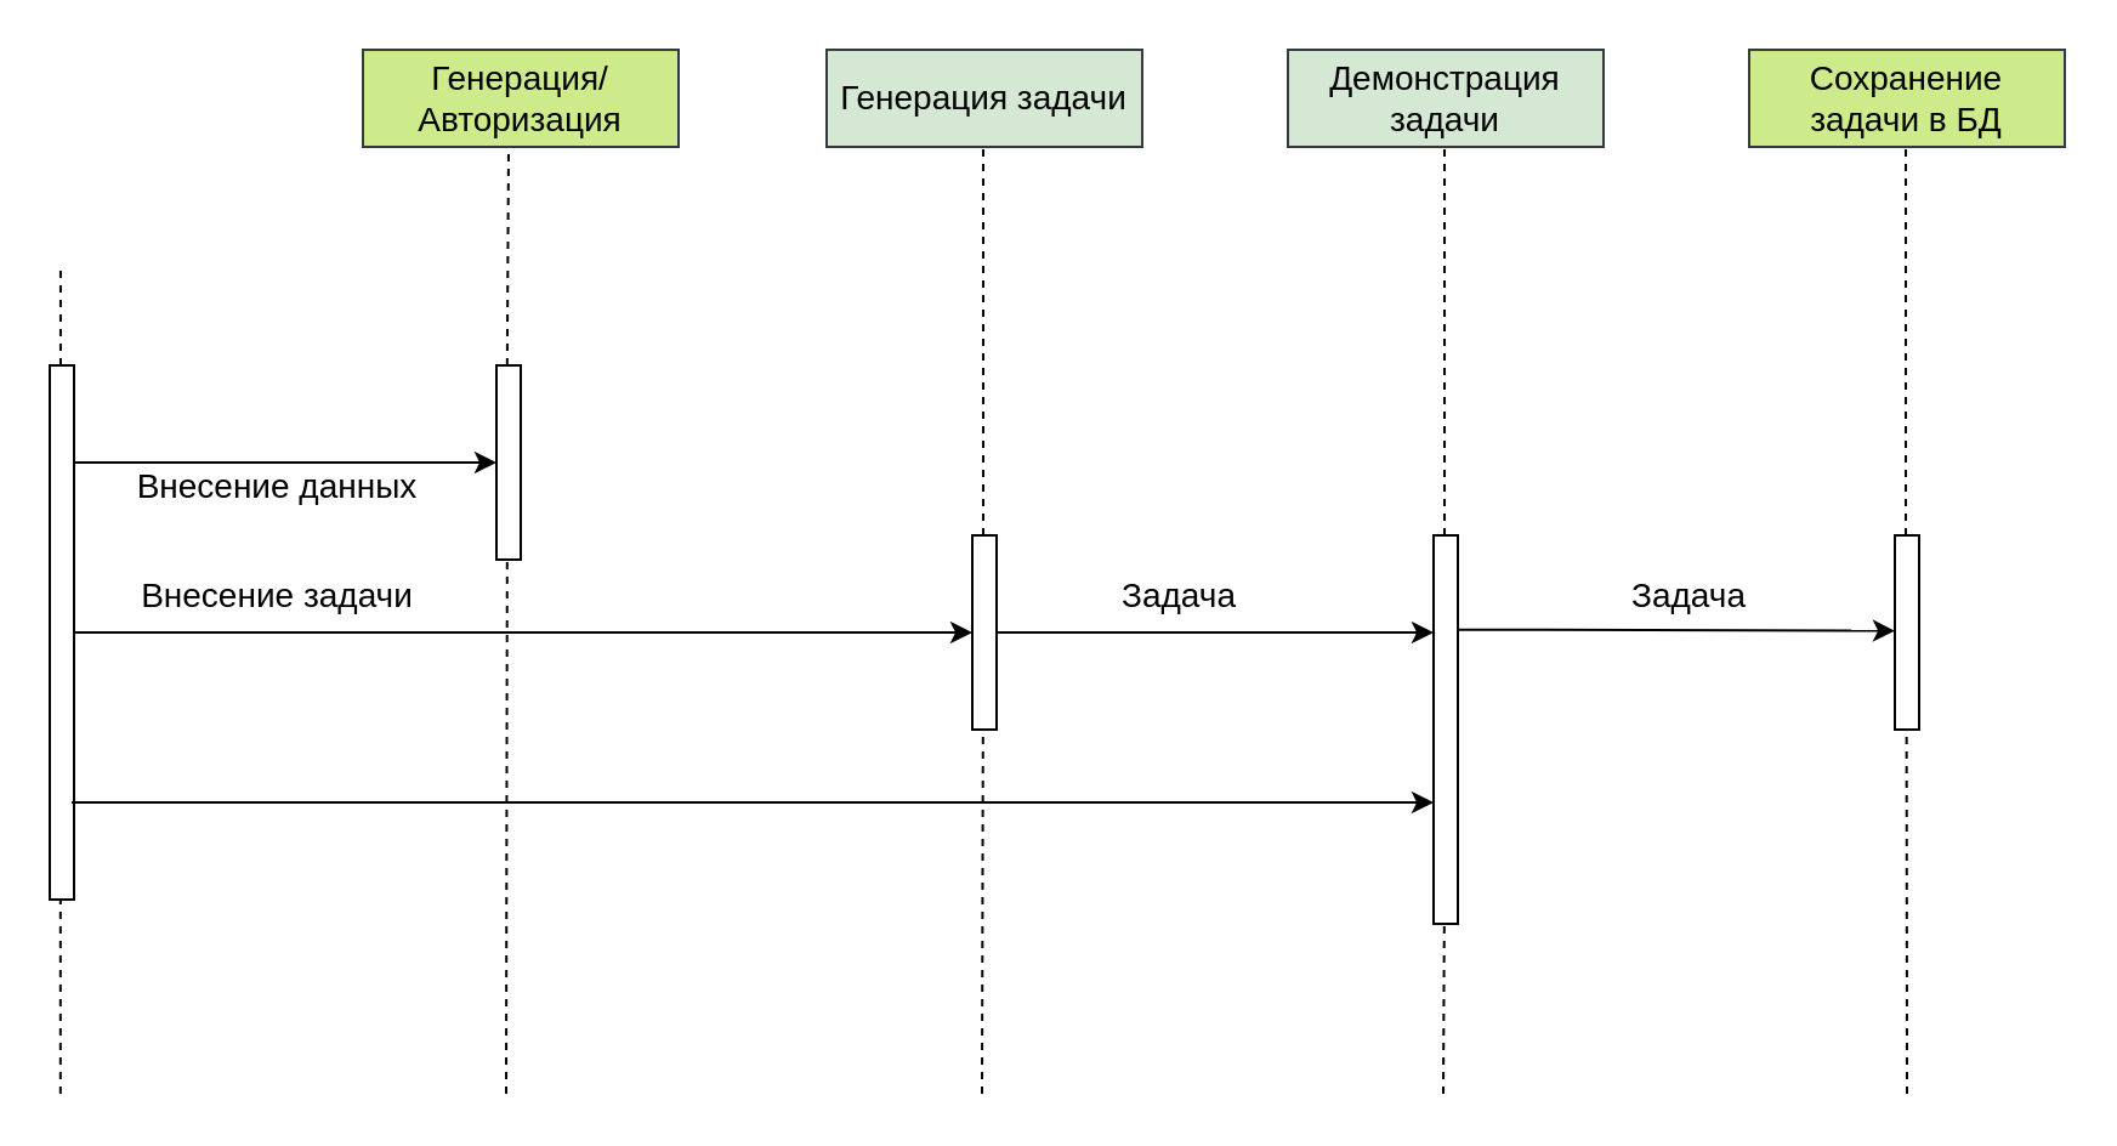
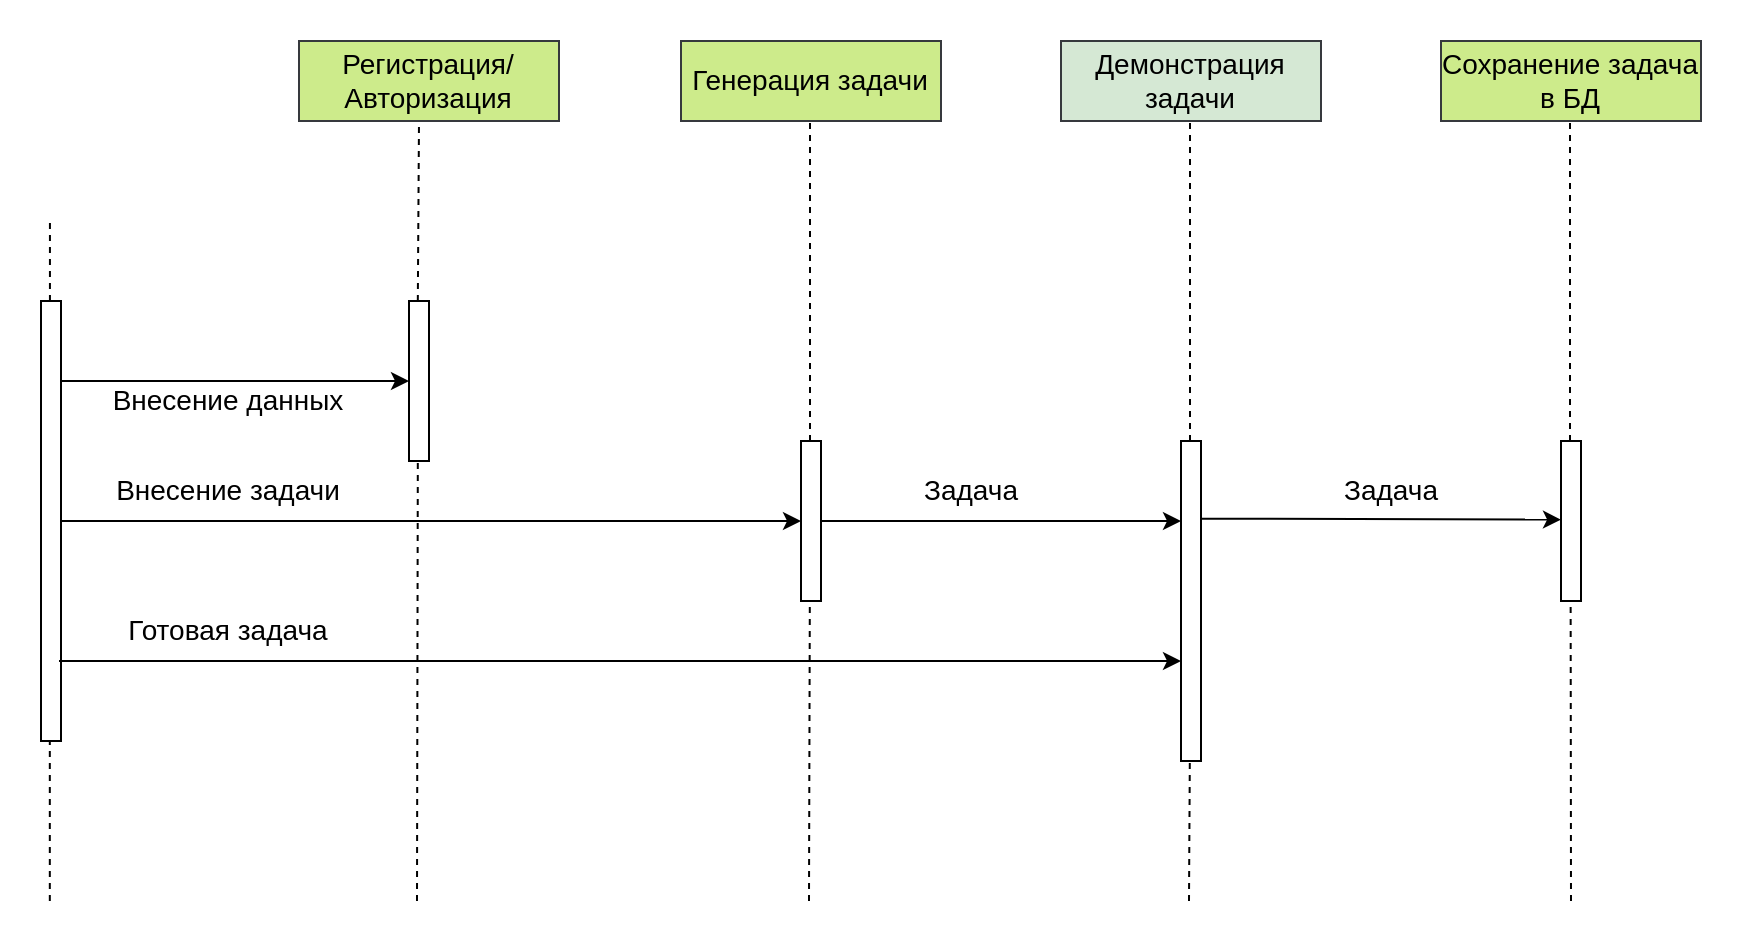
- <mxCell id="26" value="&lt;font style=&quot;font-size: 14px;&quot;&gt;Генерация/Авторизация&lt;/font&gt;" style="text;html=1;align=center;verticalAlign=middle;whiteSpace=wrap;rounded=0;" vertex="1" parent="1"><mxGeometry x="184" y="25" width="60" height="30" as="geometry" /></mxCell>
+ <mxCell id="26" value="&lt;font style=&quot;font-size: 14px;&quot;&gt;Регистрация/Авторизация&lt;/font&gt;" style="text;html=1;align=center;verticalAlign=middle;whiteSpace=wrap;rounded=0;" vertex="1" parent="1"><mxGeometry x="184" y="25" width="60" height="30" as="geometry" /></mxCell>
- <mxCell id="6" value="&lt;font style=&quot;font-size: 14px;&quot;&gt;Генерация задачи&lt;/font&gt;" style="rounded=0;whiteSpace=wrap;html=1;fillColor=#d5e8d4;strokeColor=#36393d;" vertex="1" parent="1"><mxGeometry x="340" y="20" width="130" height="40" as="geometry" /></mxCell>
+ <mxCell id="6" value="&lt;font style=&quot;font-size: 14px;&quot;&gt;Генерация задачи&lt;/font&gt;" style="rounded=0;whiteSpace=wrap;html=1;fillColor=#cdeb8b;strokeColor=#36393d;" vertex="1" parent="1"><mxGeometry x="340" y="20" width="130" height="40" as="geometry" /></mxCell>
- <mxCell id="8" value="&lt;font style=&quot;font-size: 14px;&quot;&gt;Сохранение задачи в БД&lt;/font&gt;" style="rounded=0;whiteSpace=wrap;html=1;fillColor=#cdeb8b;strokeColor=#36393d;" vertex="1" parent="1"><mxGeometry x="720" y="20" width="130" height="40" as="geometry" /></mxCell>
+ <mxCell id="8" value="&lt;font style=&quot;font-size: 14px;&quot;&gt;Сохранение задача в БД&lt;/font&gt;" style="rounded=0;whiteSpace=wrap;html=1;fillColor=#cdeb8b;strokeColor=#36393d;" vertex="1" parent="1"><mxGeometry x="720" y="20" width="130" height="40" as="geometry" /></mxCell>
+ <mxCell id="29" value="&lt;font style=&quot;font-size: 14px;&quot;&gt;Готовая задача&lt;/font&gt;" style="text;html=1;align=center;verticalAlign=middle;whiteSpace=wrap;rounded=0;" vertex="1" parent="1"><mxGeometry x="44" y="300" width="140" height="30" as="geometry" /></mxCell>
